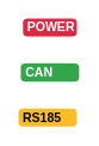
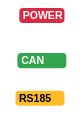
- <mxCell id="2" value="POWER" style="html=1;shadow=0;dashed=0;shape=mxgraph.bootstrap.rrect;rSize=5;strokeColor=none;strokeWidth=1;fillColor=#DB2843;fontColor=#FFFFFF;whiteSpace=wrap;align=left;verticalAlign=middle;spacingLeft=0;fontStyle=1;fontSize=14;spacing=5;" parent="1" vertex="1"><mxGeometry x="25" y="20" width="60" height="20" as="geometry" /></mxCell>
+ <mxCell id="2" value="POWER" style="html=1;shadow=0;dashed=0;shape=mxgraph.bootstrap.rrect;rSize=5;strokeColor=none;strokeWidth=1;fillColor=#DB2843;fontColor=#FFFFFF;whiteSpace=wrap;align=left;verticalAlign=middle;spacingLeft=0;fontStyle=1;fontSize=14;spacing=5;" parent="1" vertex="1"><mxGeometry x="25" y="10" width="60" height="20" as="geometry" /></mxCell>
